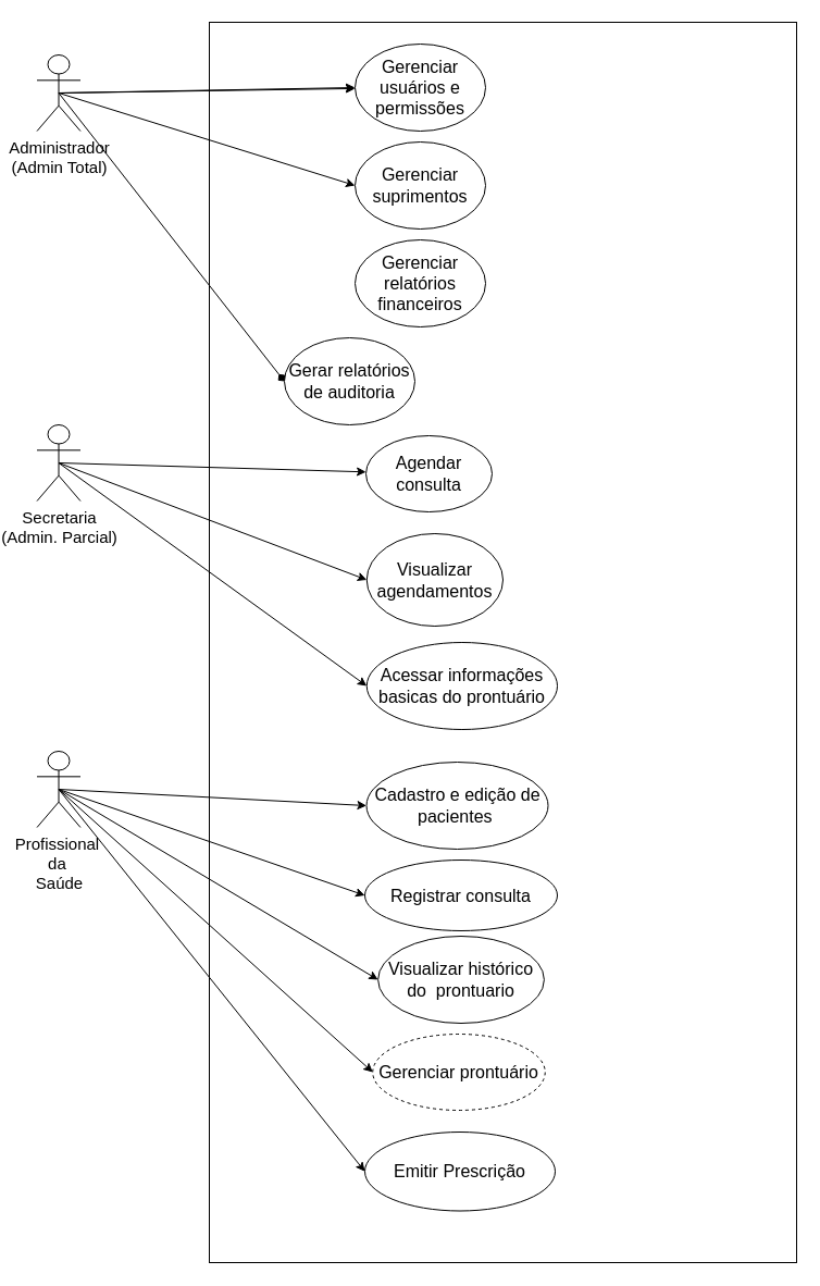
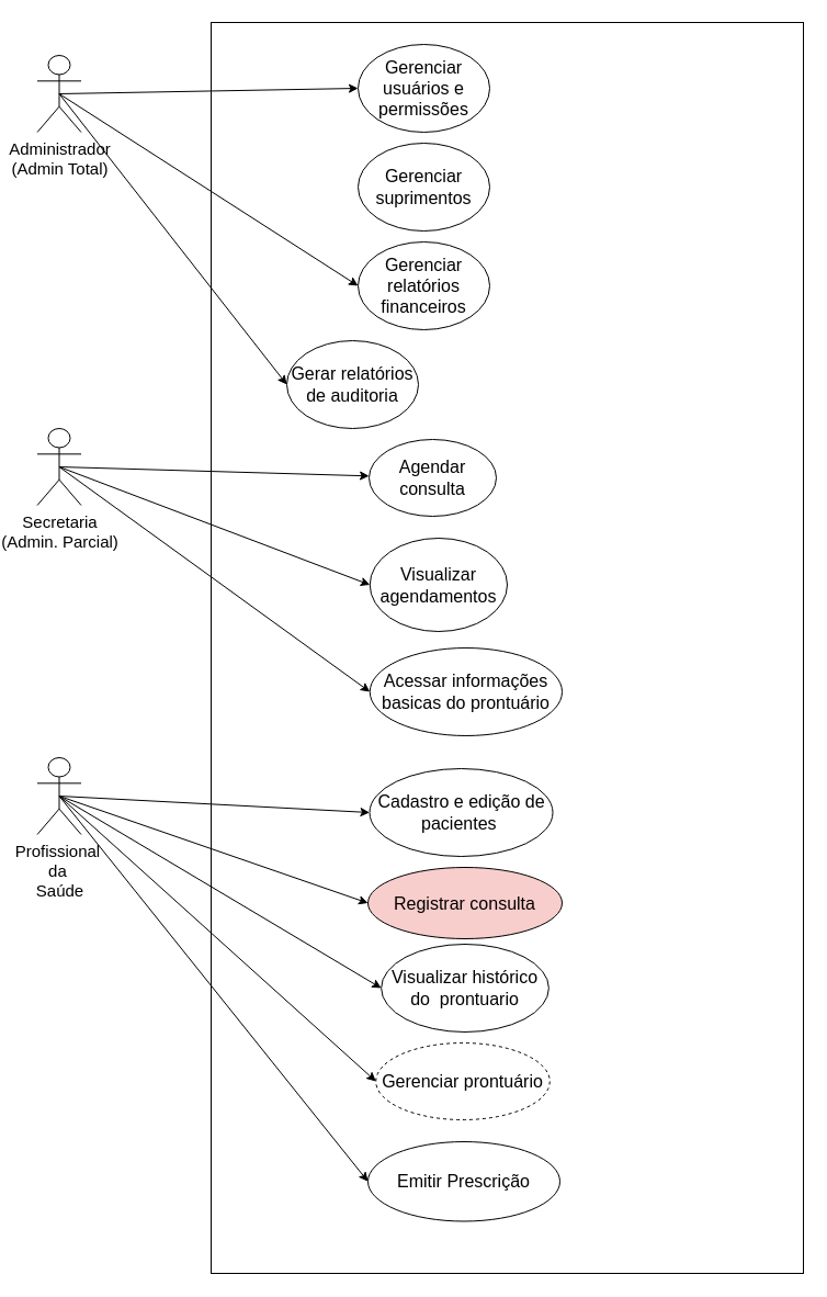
- <mxCell id="22" value="" style="endArrow=classic;html=1;rounded=0;exitX=0.5;exitY=0.5;exitDx=0;exitDy=0;exitPerimeter=0;" edge="1" parent="1" source="2" target="17"><mxGeometry width="50" height="50" relative="1" as="geometry"><mxPoint x="74" y="60" as="sourcePoint" /><mxPoint x="313" y="170" as="targetPoint" /></mxGeometry></mxCell>
+ <mxCell id="22" value="" style="endArrow=classic;html=1;rounded=0;exitX=0.5;exitY=0.5;exitDx=0;exitDy=0;exitPerimeter=0;entryX=0;entryY=0.5;entryDx=0;entryDy=0;" edge="1" parent="1" source="2" target="19"><mxGeometry width="50" height="50" relative="1" as="geometry"><mxPoint x="74" y="60" as="sourcePoint" /><mxPoint x="313" y="170" as="targetPoint" /></mxGeometry></mxCell>
- <mxCell id="21" value="" style="endArrow=classic;html=1;rounded=0;exitX=0.5;exitY=0.5;exitDx=0;exitDy=0;exitPerimeter=0;entryX=0;entryY=0.5;entryDx=0;entryDy=0;" edge="1" parent="1" source="2" target="18"><mxGeometry width="50" height="50" relative="1" as="geometry"><mxPoint x="74" y="60" as="sourcePoint" /><mxPoint x="313" y="80" as="targetPoint" /></mxGeometry></mxCell>
- <mxCell id="27" value="" style="endArrow=diamond;html=1;rounded=0;exitX=0.5;exitY=0.5;exitDx=0;exitDy=0;exitPerimeter=0;entryX=0;entryY=0.5;entryDx=0;entryDy=0;" edge="1" parent="1" source="2" target="26"><mxGeometry width="50" height="50" relative="1" as="geometry"><mxPoint x="99" y="195" as="sourcePoint" /><mxPoint x="149" y="145" as="targetPoint" /></mxGeometry></mxCell>
+ <mxCell id="27" value="" style="endArrow=classic;html=1;rounded=0;exitX=0.5;exitY=0.5;exitDx=0;exitDy=0;exitPerimeter=0;entryX=0;entryY=0.5;entryDx=0;entryDy=0;" edge="1" parent="1" source="2" target="26"><mxGeometry width="50" height="50" relative="1" as="geometry"><mxPoint x="99" y="195" as="sourcePoint" /><mxPoint x="149" y="145" as="targetPoint" /></mxGeometry></mxCell>
- <mxCell id="10" value="&lt;span style=&quot;font-size: 16px;&quot;&gt;Registrar consulta&lt;/span&gt;" style="ellipse;whiteSpace=wrap;html=1;" vertex="1" parent="1"><mxGeometry x="322" y="790" width="177" height="65" as="geometry" /></mxCell>
+ <mxCell id="10" value="&lt;span style=&quot;font-size: 16px;&quot;&gt;Registrar consulta&lt;/span&gt;" style="ellipse;whiteSpace=wrap;html=1;fillColor=#f8cecc;" vertex="1" parent="1"><mxGeometry x="322" y="790" width="177" height="65" as="geometry" /></mxCell>
